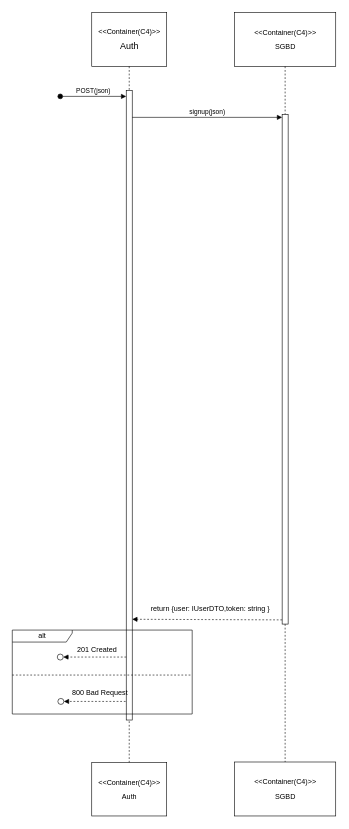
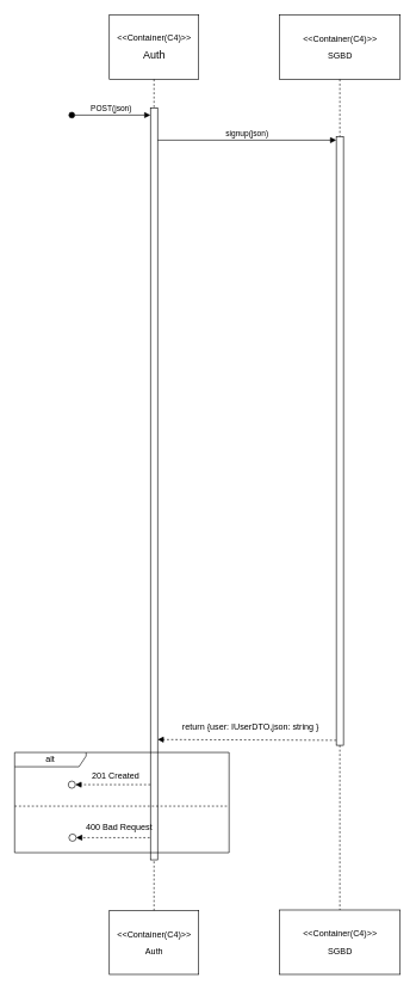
- <mxCell id="19" value="return {user: IUserDTO,token: string }" style="text;html=1;align=center;verticalAlign=middle;resizable=0;points=[];autosize=1;strokeColor=none;fillColor=none;" vertex="1" parent="1"><mxGeometry x="240" y="1000" width="220" height="30" as="geometry" /></mxCell>
+ <mxCell id="19" value="return {user: IUserDTO,json: string }" style="text;html=1;align=center;verticalAlign=middle;resizable=0;points=[];autosize=1;strokeColor=none;fillColor=none;" vertex="1" parent="1"><mxGeometry x="240" y="1000" width="220" height="30" as="geometry" /></mxCell>
- <mxCell id="16" value="800&amp;nbsp;Bad Request" style="text;html=1;align=center;verticalAlign=middle;resizable=0;points=[];autosize=1;strokeColor=none;fillColor=none;" vertex="1" parent="14"><mxGeometry x="86" y="90" width="120" height="30" as="geometry" /></mxCell>
+ <mxCell id="16" value="400&amp;nbsp;Bad Request" style="text;html=1;align=center;verticalAlign=middle;resizable=0;points=[];autosize=1;strokeColor=none;fillColor=none;" vertex="1" parent="14"><mxGeometry x="86" y="90" width="120" height="30" as="geometry" /></mxCell>
